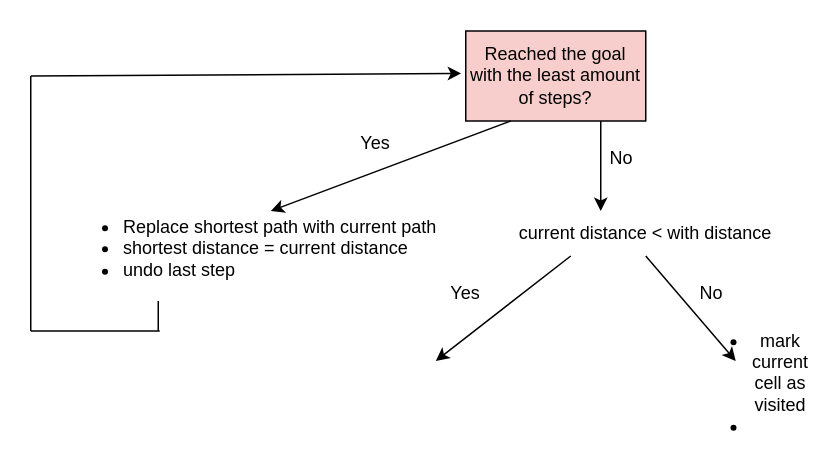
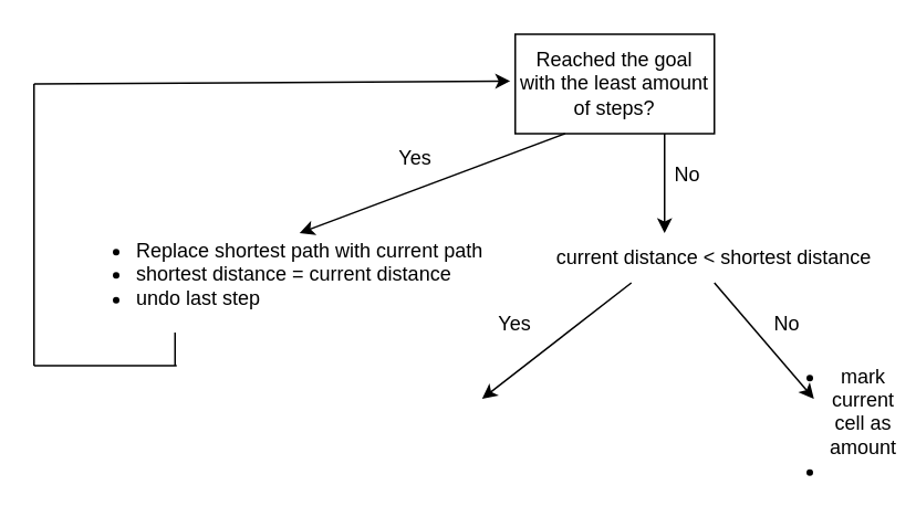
- <mxCell id="2" value="Reached the goal with the least amount of steps?" style="rounded=0;whiteSpace=wrap;html=1;fontColor=#000000;fillColor=#f8cecc;" vertex="1" parent="1"><mxGeometry x="310" y="20" width="120" height="60" as="geometry" /></mxCell>
+ <mxCell id="2" value="Reached the goal with the least amount of steps?" style="rounded=0;whiteSpace=wrap;html=1;fontColor=#000000;" vertex="1" parent="1"><mxGeometry x="310" y="20" width="120" height="60" as="geometry" /></mxCell>
- <mxCell id="12" value="current distance &amp;lt; with distance" style="text;html=1;strokeColor=none;fillColor=none;align=center;verticalAlign=middle;whiteSpace=wrap;rounded=0;fontColor=#000000;" vertex="1" parent="1"><mxGeometry x="330" y="140" width="200" height="30" as="geometry" /></mxCell>
+ <mxCell id="12" value="current distance &amp;lt; shortest distance" style="text;html=1;strokeColor=none;fillColor=none;align=center;verticalAlign=middle;whiteSpace=wrap;rounded=0;fontColor=#000000;" vertex="1" parent="1"><mxGeometry x="330" y="140" width="200" height="30" as="geometry" /></mxCell>
- <mxCell id="17" value="&lt;ul&gt;&lt;li&gt;mark current cell as visited&lt;/li&gt;&lt;li&gt;&lt;br&gt;&lt;/li&gt;&lt;/ul&gt;" style="text;html=1;strokeColor=none;fillColor=none;align=center;verticalAlign=middle;whiteSpace=wrap;rounded=0;fontColor=#000000;" vertex="1" parent="1"><mxGeometry x="470" y="240" width="60" height="30" as="geometry" /></mxCell>
+ <mxCell id="17" value="&lt;ul&gt;&lt;li&gt;mark current cell as amount&lt;/li&gt;&lt;li&gt;&lt;br&gt;&lt;/li&gt;&lt;/ul&gt;" style="text;html=1;strokeColor=none;fillColor=none;align=center;verticalAlign=middle;whiteSpace=wrap;rounded=0;fontColor=#000000;" vertex="1" parent="1"><mxGeometry x="470" y="240" width="60" height="30" as="geometry" /></mxCell>
